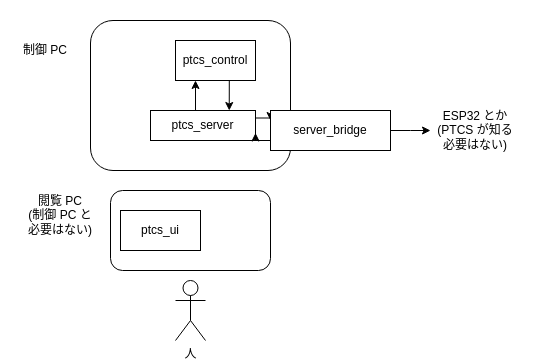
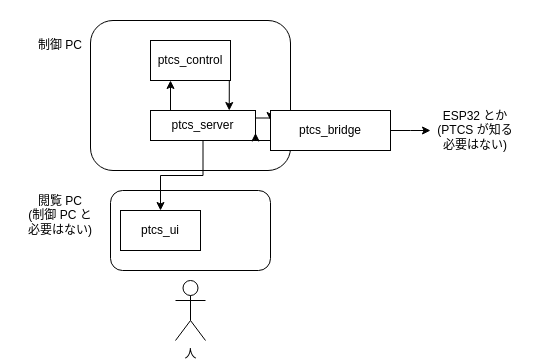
- <mxCell id="15" value="制御 PC" style="text;html=1;strokeColor=none;fillColor=none;align=center;verticalAlign=middle;whiteSpace=wrap;rounded=0;" parent="1" vertex="1"><mxGeometry x="15" y="35" width="60" height="30" as="geometry" /></mxCell>
+ <mxCell id="15" value="制御 PC" style="text;html=1;strokeColor=none;fillColor=none;align=center;verticalAlign=middle;whiteSpace=wrap;rounded=0;" parent="1" vertex="1"><mxGeometry x="30" y="30" width="60" height="30" as="geometry" /></mxCell>
- <mxCell id="10" value="ptcs_control" style="rounded=0;whiteSpace=wrap;html=1;" parent="1" vertex="1"><mxGeometry x="175" y="40" width="80" height="40" as="geometry" /></mxCell>
+ <mxCell id="10" value="ptcs_control" style="rounded=0;whiteSpace=wrap;html=1;" parent="1" vertex="1"><mxGeometry x="150" y="40" width="80" height="40" as="geometry" /></mxCell>
- <mxCell id="13" value="server_bridge" style="rounded=0;whiteSpace=wrap;html=1;" parent="1" vertex="1"><mxGeometry x="270" y="110" width="120" height="40" as="geometry" /></mxCell>
+ <mxCell id="13" value="ptcs_bridge" style="rounded=0;whiteSpace=wrap;html=1;" parent="1" vertex="1"><mxGeometry x="270" y="110" width="120" height="40" as="geometry" /></mxCell>
+ <mxCell id="4" style="edgeStyle=orthogonalEdgeStyle;rounded=0;orthogonalLoop=1;jettySize=auto;html=1;exitX=0.5;exitY=1;exitDx=0;exitDy=0;entryX=0.5;entryY=0;entryDx=0;entryDy=0;" parent="1" source="7" target="8" edge="1"><mxGeometry relative="1" as="geometry" /></mxCell>
